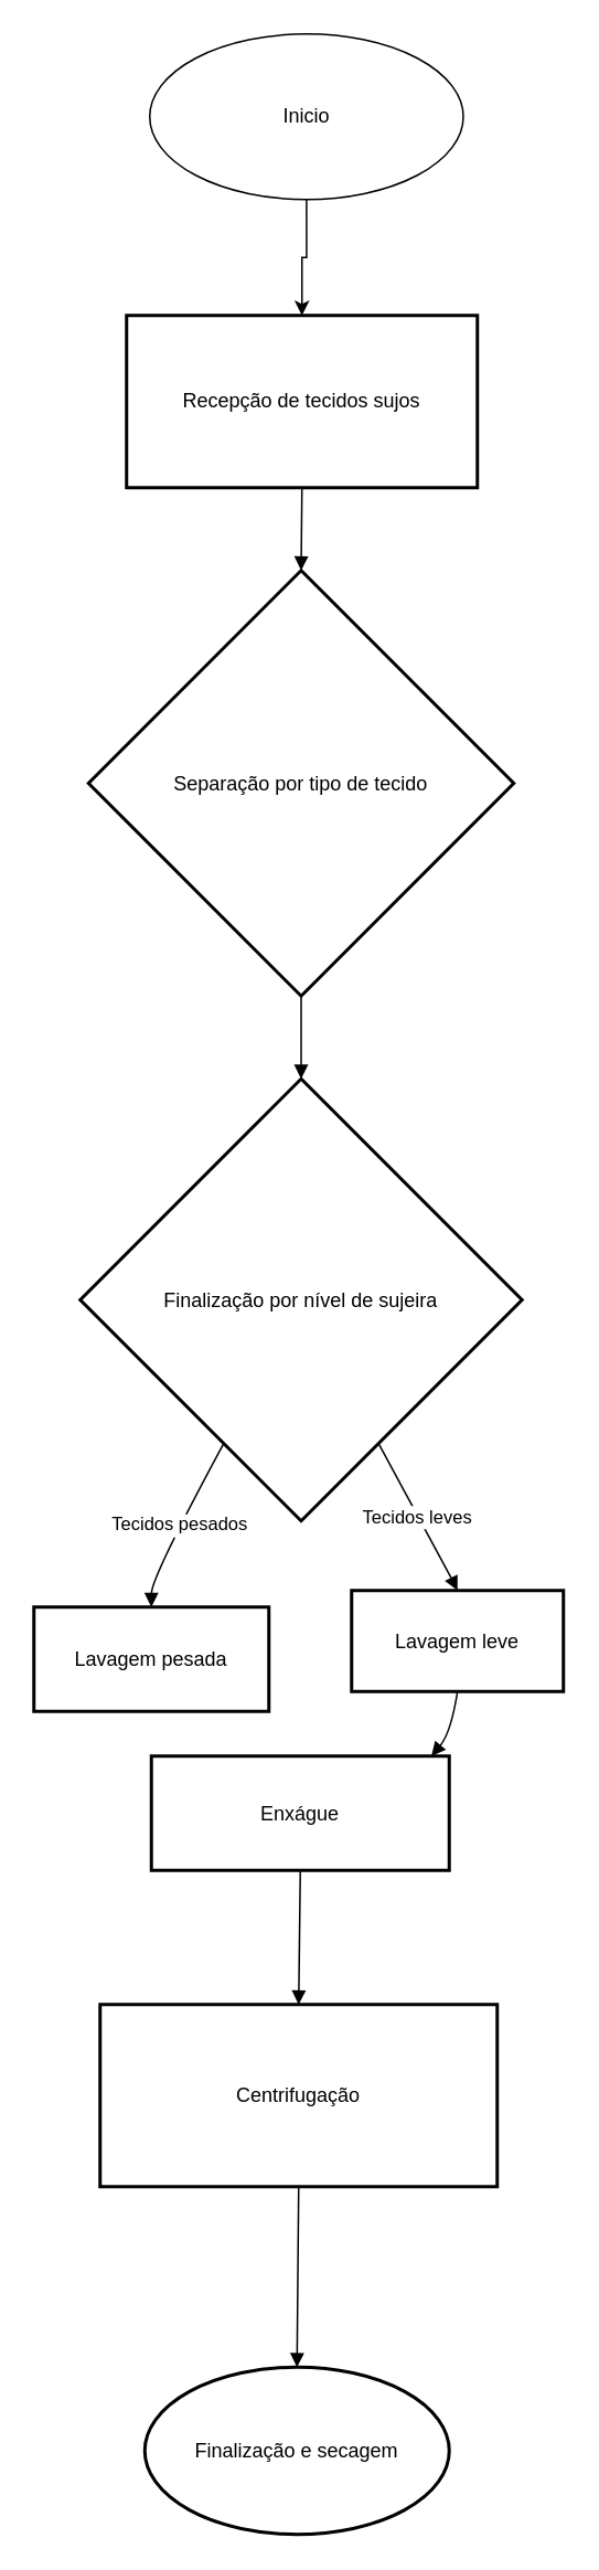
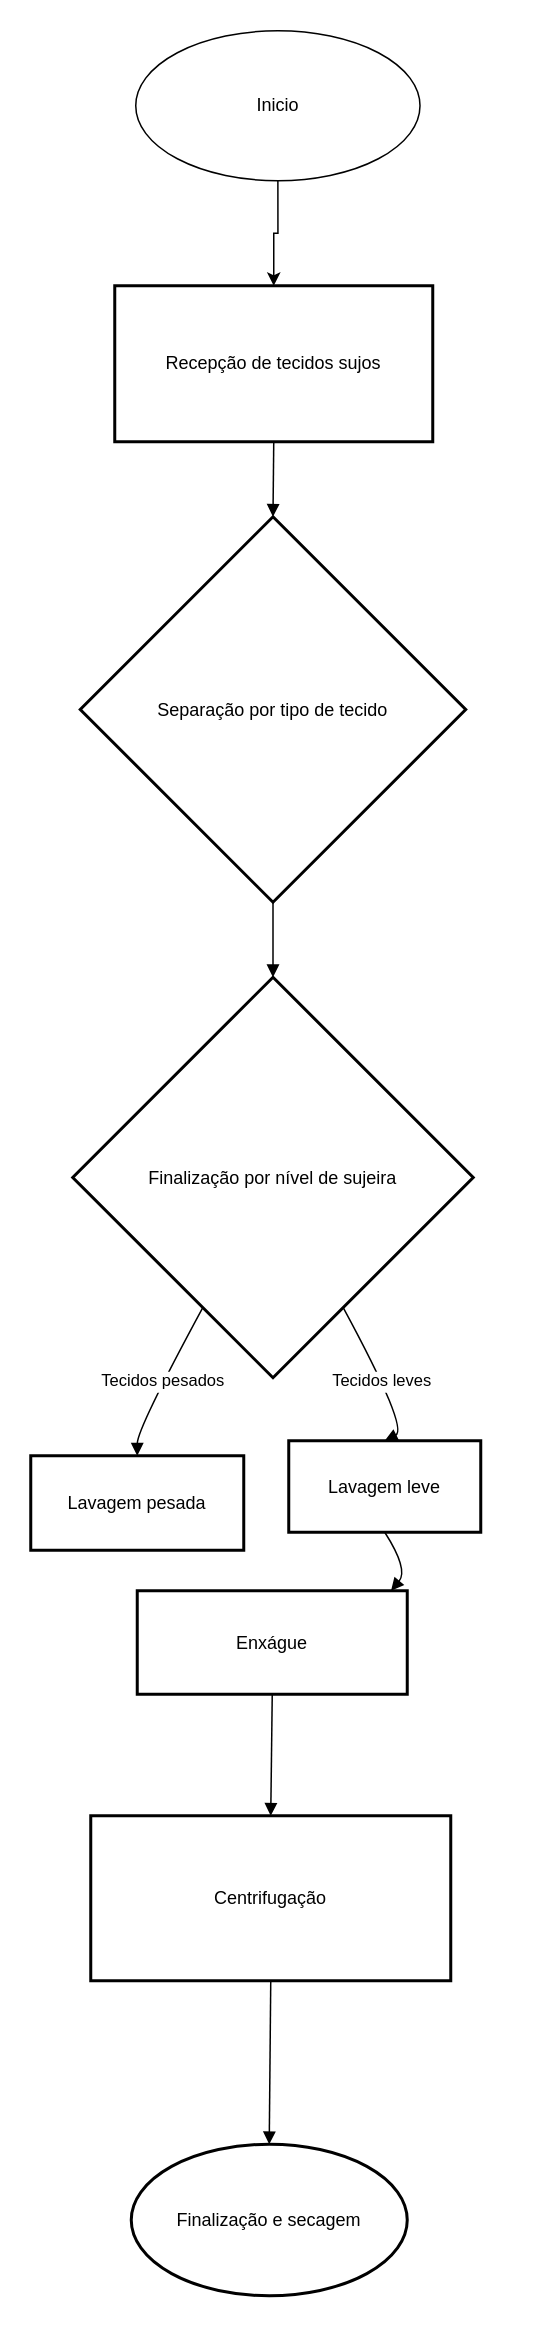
- <mxCell id="6" value="Lavagem leve" style="rounded=0;whiteSpace=wrap;arcSize=50;strokeWidth=2;html=1;" parent="1" vertex="1"><mxGeometry x="212" y="960" width="128" height="61" as="geometry" /></mxCell>
+ <mxCell id="6" value="Lavagem leve" style="rounded=0;whiteSpace=wrap;arcSize=50;strokeWidth=2;html=1;" parent="1" vertex="1"><mxGeometry x="192" y="960" width="128" height="61" as="geometry" /></mxCell>
